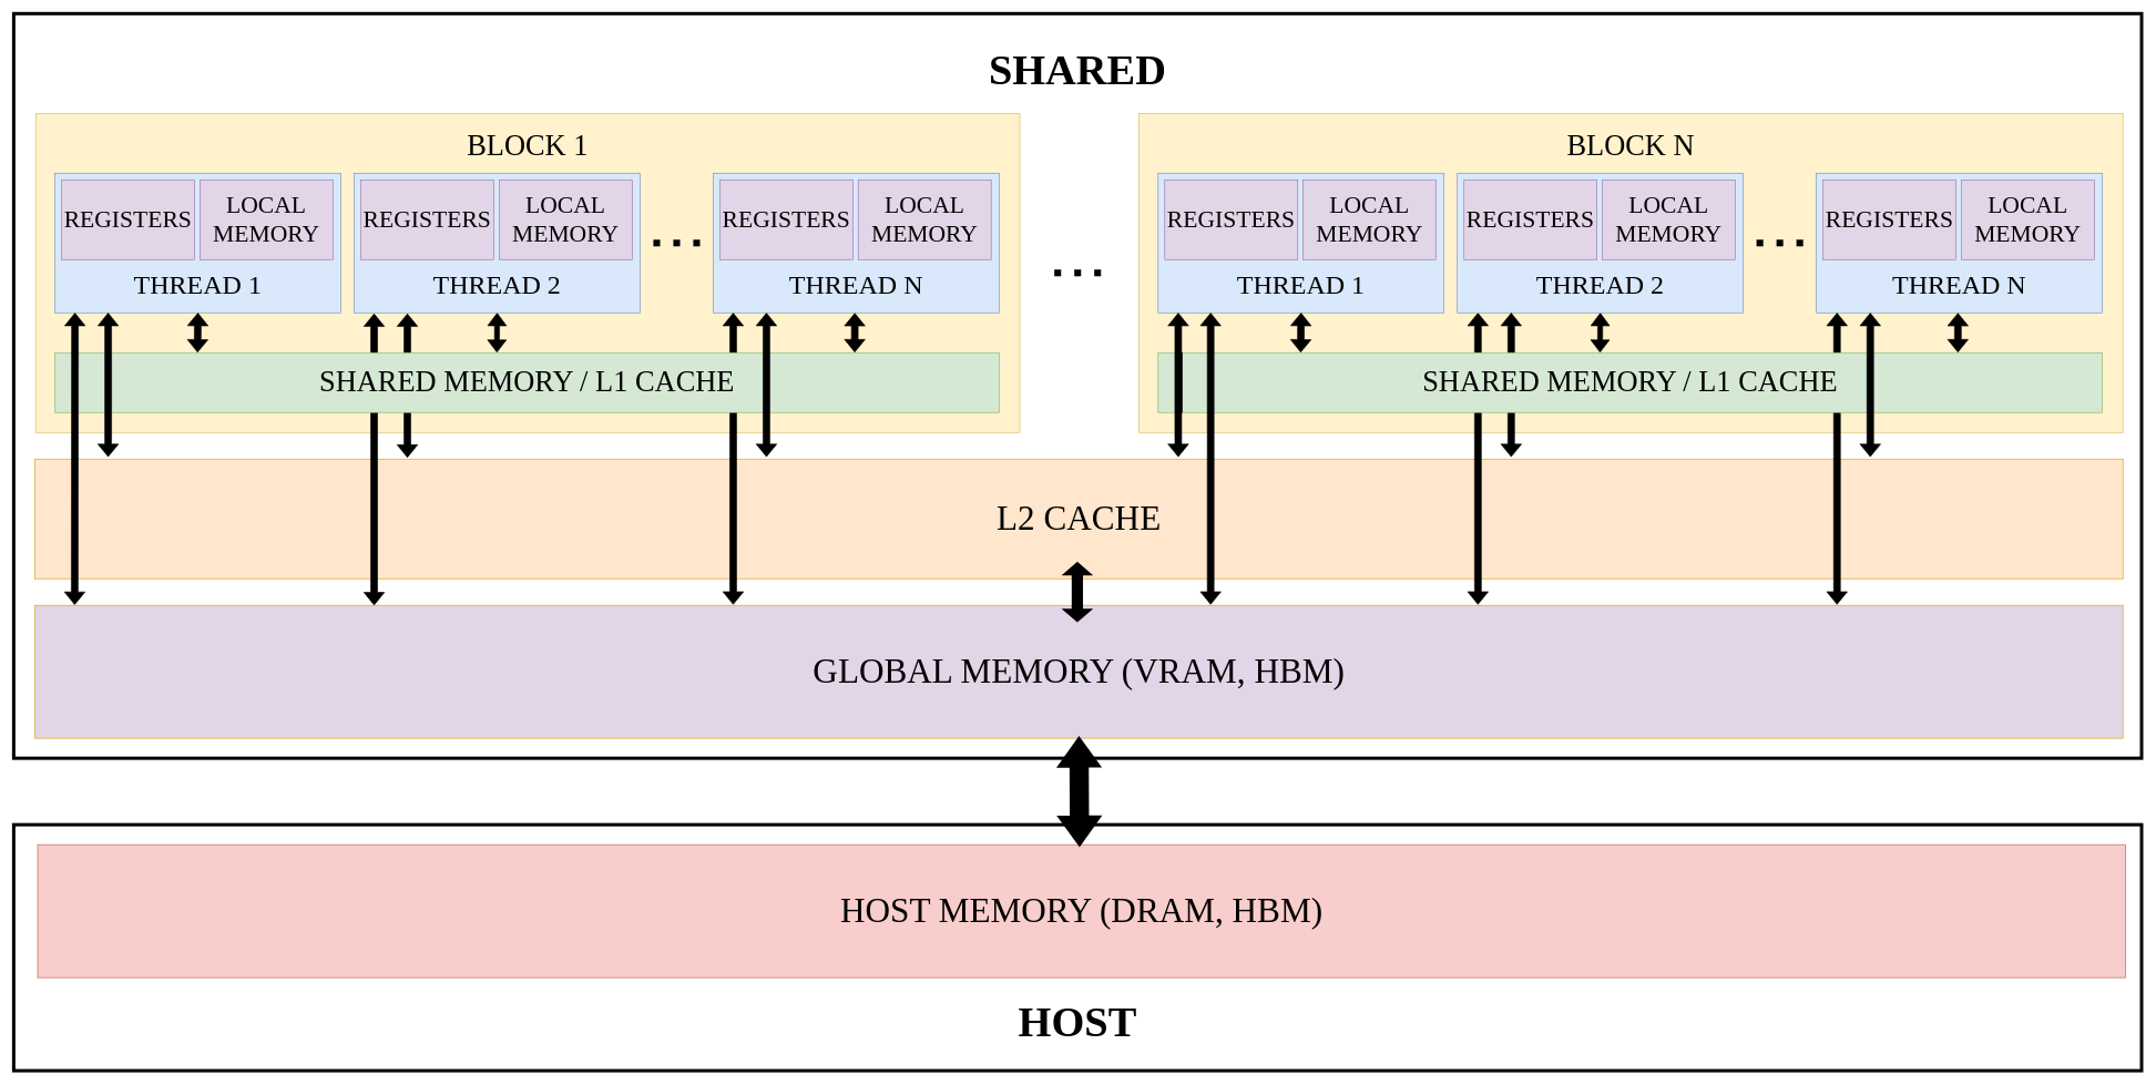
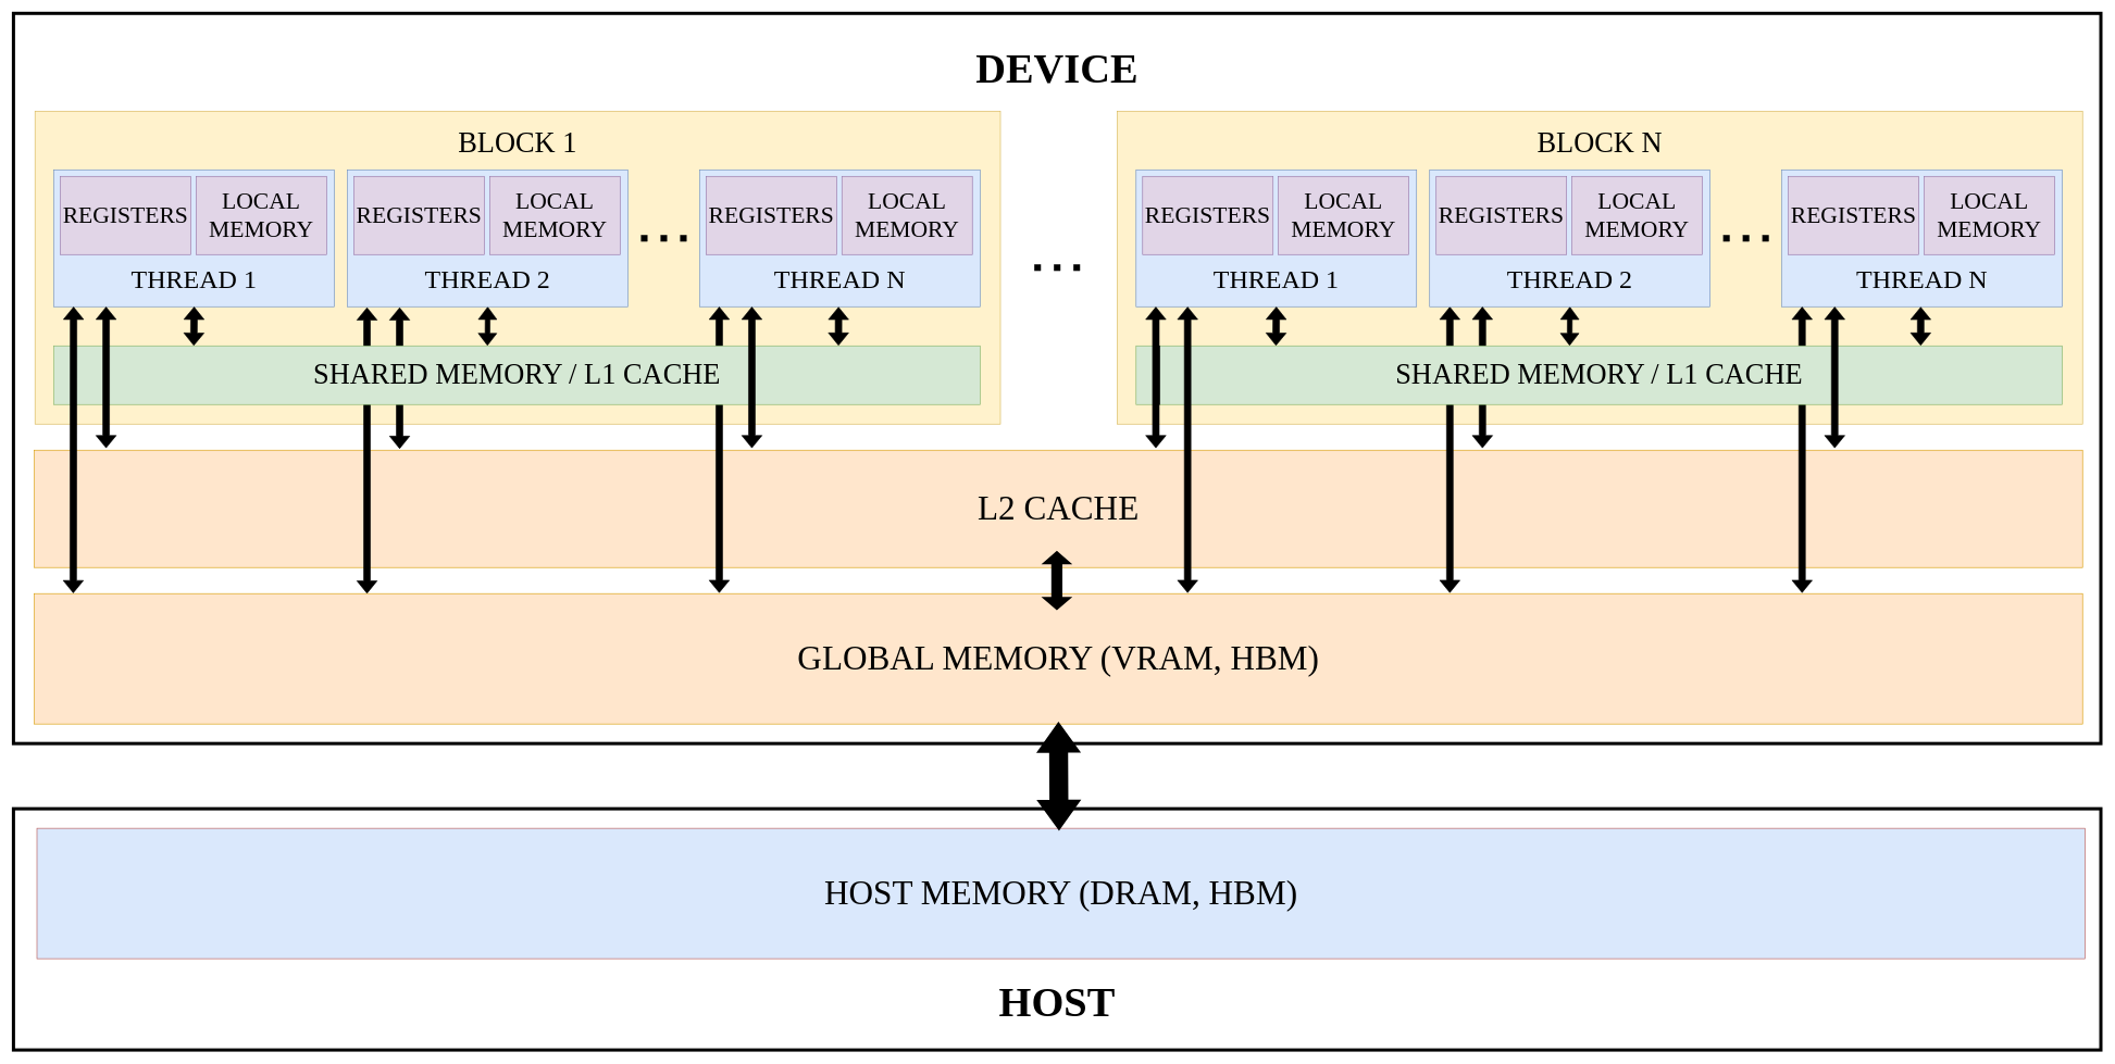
- <mxCell id="2" value="&lt;font style=&quot;font-size: 64px;&quot;&gt;SHARED&lt;/font&gt;" style="rounded=0;whiteSpace=wrap;html=1;spacingBottom=950;fontSize=64;fontStyle=1;strokeWidth=5;fontFamily=IBM Plex Mono;fontSource=https%3A%2F%2Ffonts.googleapis.com%2Fcss%3Ffamily%3DIBM%2BPlex%2BMono;" parent="1" vertex="1"><mxGeometry x="20" y="20" width="3200" height="1120" as="geometry" /></mxCell>
+ <mxCell id="2" value="&lt;font style=&quot;font-size: 64px;&quot;&gt;DEVICE&lt;/font&gt;" style="rounded=0;whiteSpace=wrap;html=1;spacingBottom=950;fontSize=64;fontStyle=1;strokeWidth=5;fontFamily=IBM Plex Mono;fontSource=https%3A%2F%2Ffonts.googleapis.com%2Fcss%3Ffamily%3DIBM%2BPlex%2BMono;" parent="1" vertex="1"><mxGeometry x="20" y="20" width="3200" height="1120" as="geometry" /></mxCell>
- <mxCell id="41" value="&lt;font style=&quot;font-size: 52px;&quot;&gt;GLOBAL MEMORY (VRAM, HBM)&lt;/font&gt;" style="rounded=0;whiteSpace=wrap;html=1;fillColor=#e1d5e7;strokeColor=#d79b00;fontSize=52;fontFamily=IBM Plex Mono;fontSource=https%3A%2F%2Ffonts.googleapis.com%2Fcss%3Ffamily%3DIBM%2BPlex%2BMono;" parent="1" vertex="1"><mxGeometry x="52" y="910" width="3140" height="200" as="geometry" /></mxCell>
+ <mxCell id="41" value="&lt;font style=&quot;font-size: 52px;&quot;&gt;GLOBAL MEMORY (VRAM, HBM)&lt;/font&gt;" style="rounded=0;whiteSpace=wrap;html=1;fillColor=#ffe6cc;strokeColor=#d79b00;fontSize=52;fontFamily=IBM Plex Mono;fontSource=https%3A%2F%2Ffonts.googleapis.com%2Fcss%3Ffamily%3DIBM%2BPlex%2BMono;" parent="1" vertex="1"><mxGeometry x="52" y="910" width="3140" height="200" as="geometry" /></mxCell>
- <mxCell id="46" value="&lt;font style=&quot;font-size: 52px;&quot;&gt;HOST MEMORY (DRAM, HBM)&lt;/font&gt;" style="rounded=0;whiteSpace=wrap;html=1;fillColor=#f8cecc;strokeColor=#b85450;fontSize=52;fontFamily=IBM Plex Mono;fontSource=https%3A%2F%2Ffonts.googleapis.com%2Fcss%3Ffamily%3DIBM%2BPlex%2BMono;" parent="1" vertex="1"><mxGeometry x="56" y="1270" width="3140" height="200" as="geometry" /></mxCell>
+ <mxCell id="46" value="&lt;font style=&quot;font-size: 52px;&quot;&gt;HOST MEMORY (DRAM, HBM)&lt;/font&gt;" style="rounded=0;whiteSpace=wrap;html=1;fillColor=#dae8fc;strokeColor=#b85450;fontSize=52;fontFamily=IBM Plex Mono;fontSource=https%3A%2F%2Ffonts.googleapis.com%2Fcss%3Ffamily%3DIBM%2BPlex%2BMono;" parent="1" vertex="1"><mxGeometry x="56" y="1270" width="3140" height="200" as="geometry" /></mxCell>
